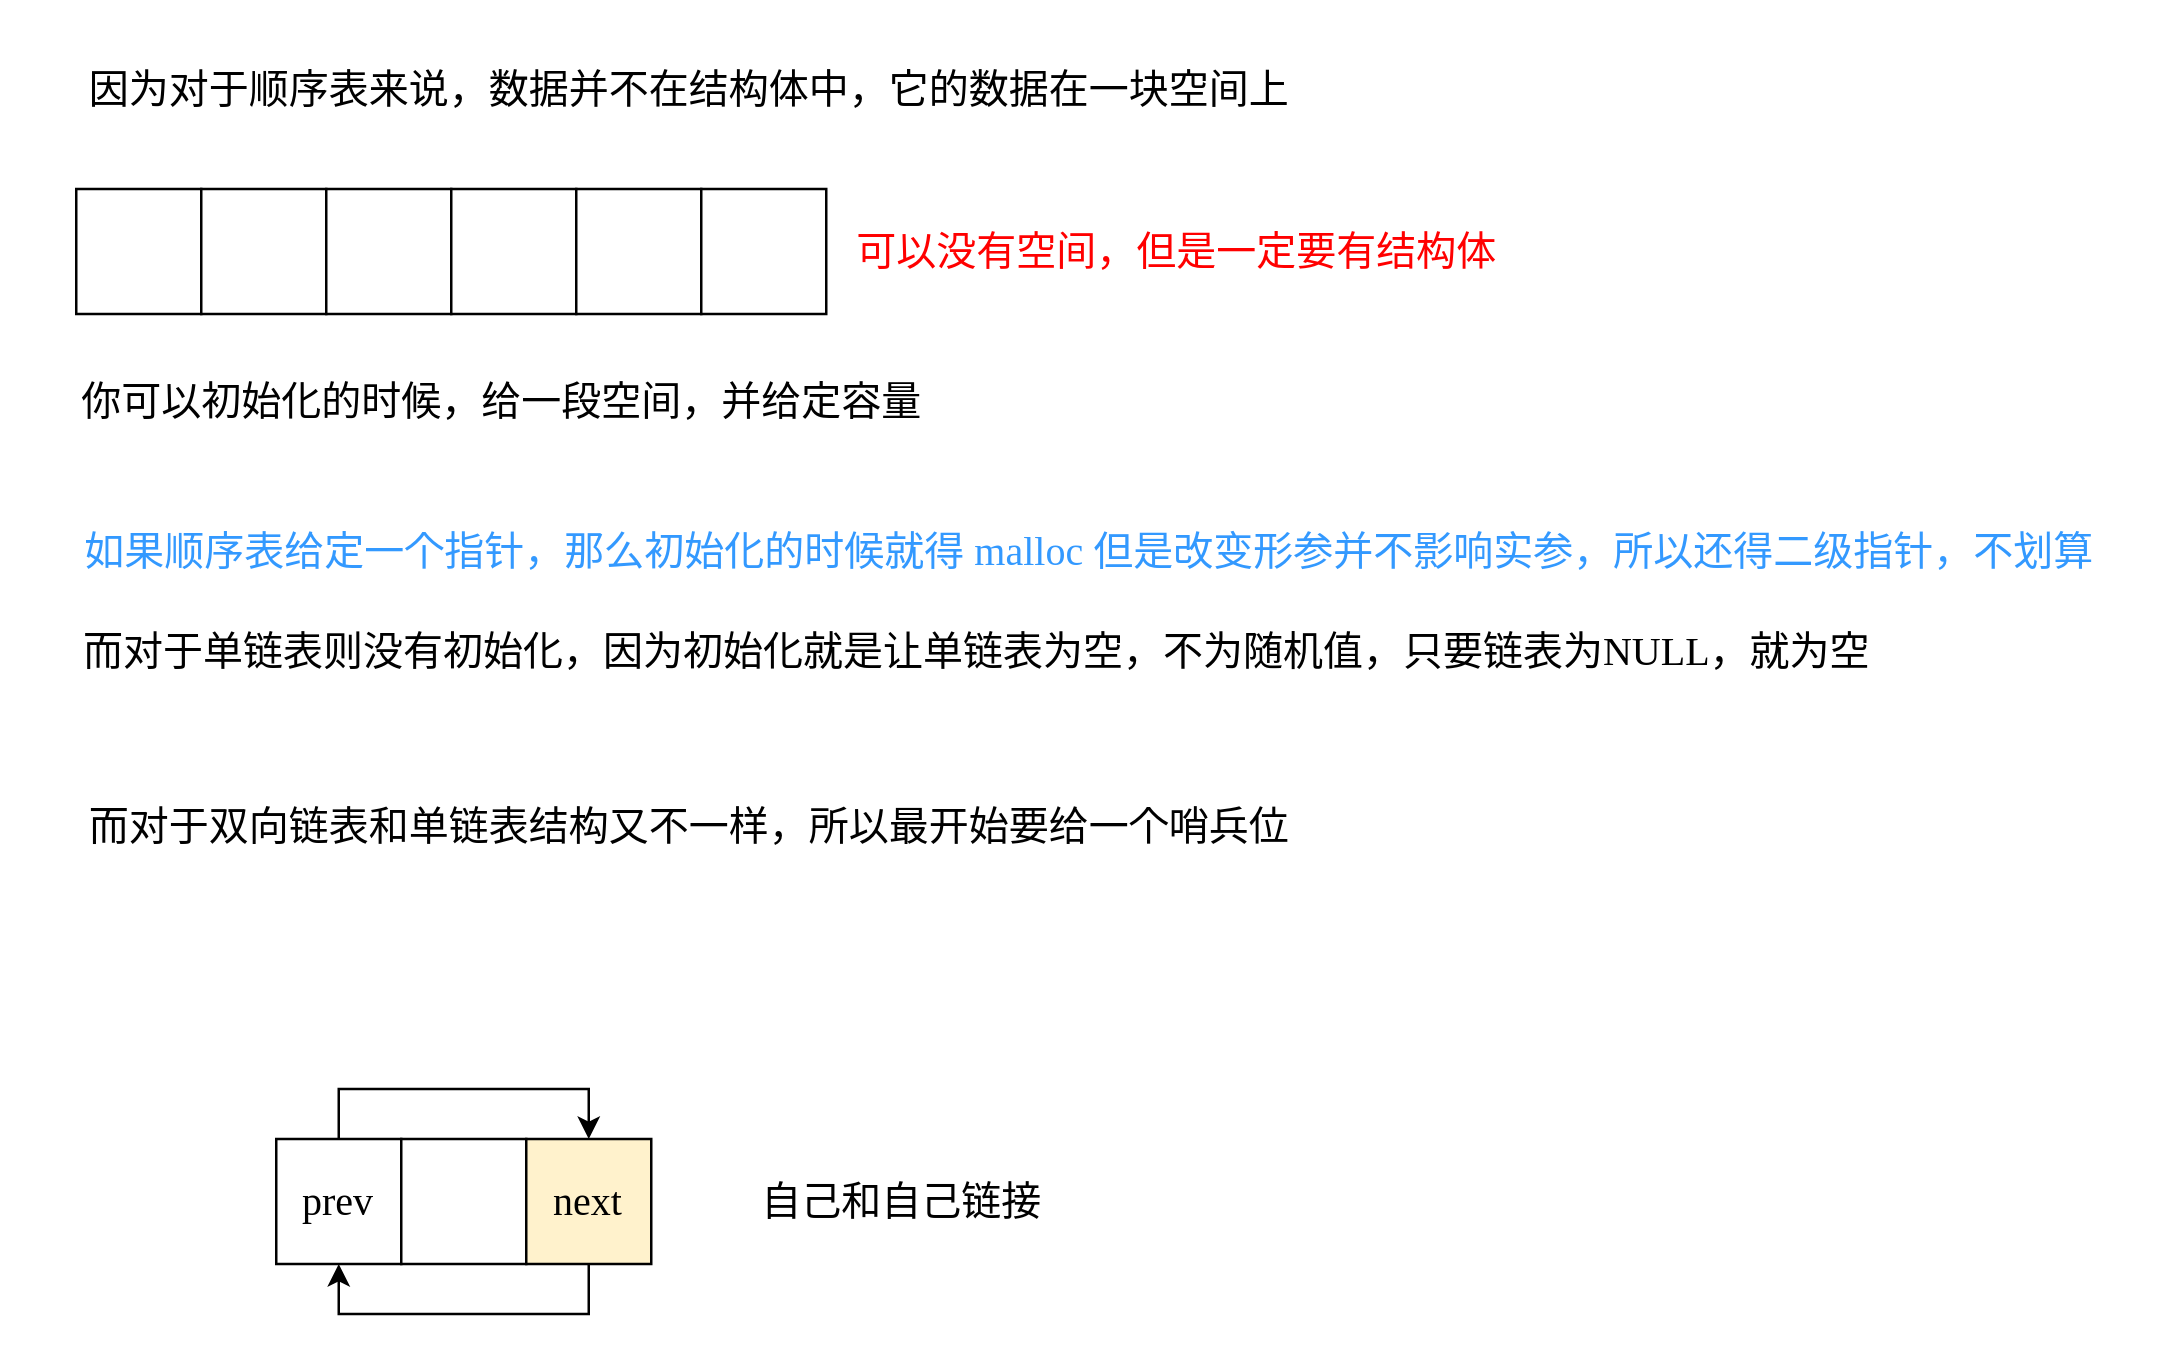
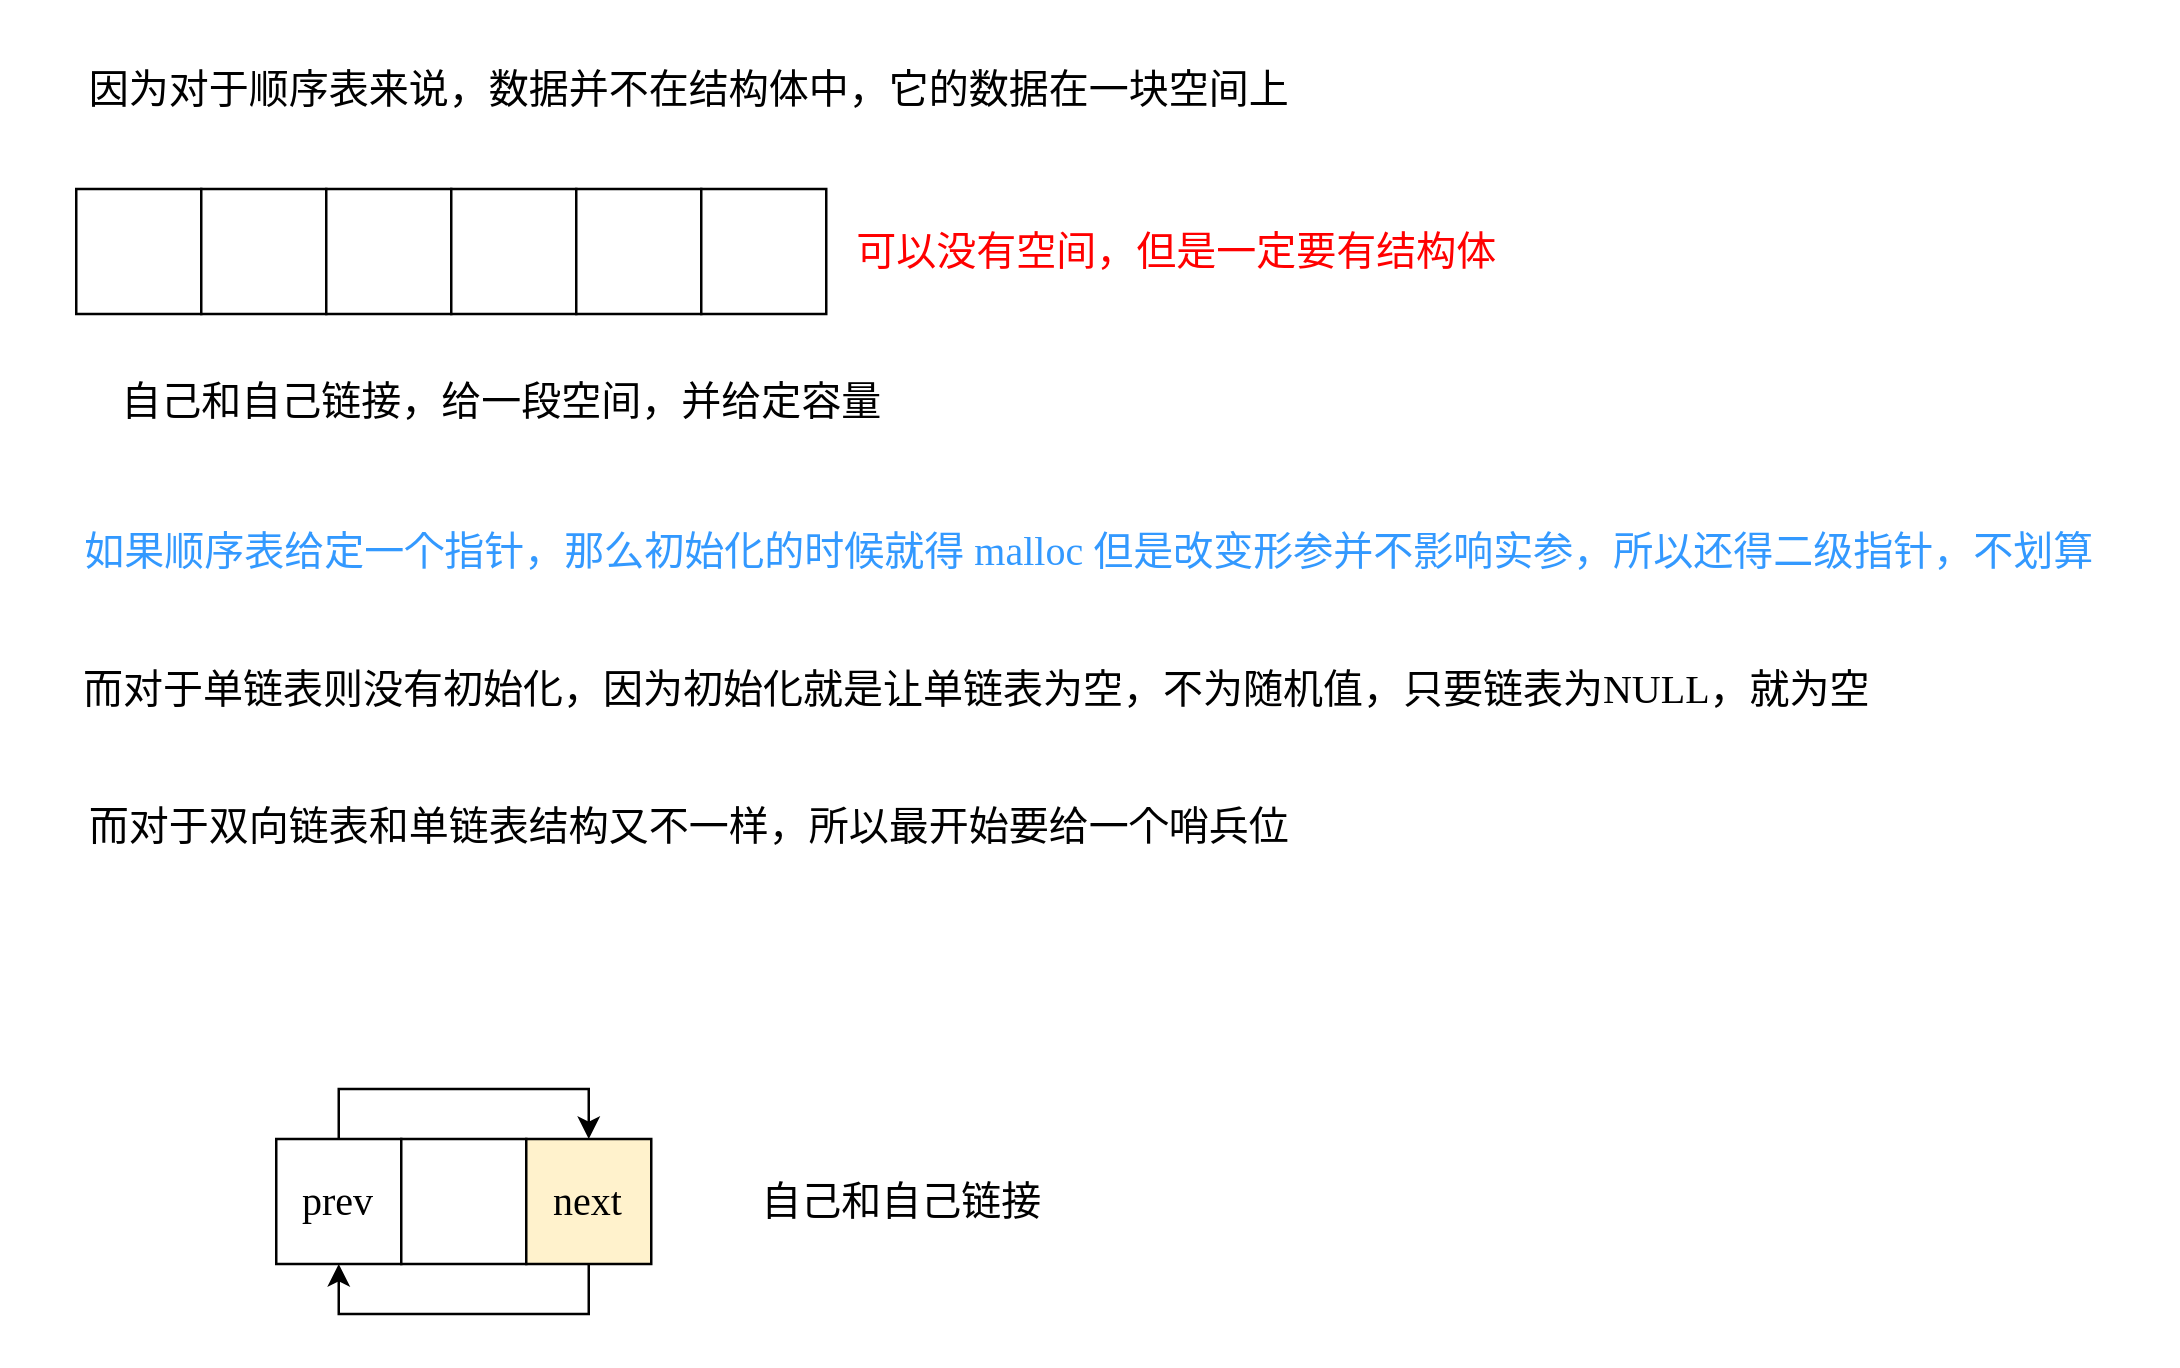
- <mxCell id="9" value="你可以初始化的时候，给一段空间，并给定容量" style="text;html=1;align=center;verticalAlign=middle;resizable=0;points=[];autosize=1;strokeColor=none;fillColor=none;fontSize=16;fontFamily=Comic Sans MS;" vertex="1" parent="1"><mxGeometry x="20" y="145" width="360" height="30" as="geometry" /></mxCell>
+ <mxCell id="9" value="自己和自己链接，给一段空间，并给定容量" style="text;html=1;align=center;verticalAlign=middle;resizable=0;points=[];autosize=1;strokeColor=none;fillColor=none;fontSize=16;fontFamily=Comic Sans MS;" vertex="1" parent="1"><mxGeometry x="20" y="145" width="360" height="30" as="geometry" /></mxCell>
- <mxCell id="12" value="&lt;font color=&quot;#000000&quot;&gt;而对于单链表则没有初始化，因为初始化就是让单链表为空，不为随机值，只要链表为NULL，就为空&lt;/font&gt;" style="text;html=1;align=center;verticalAlign=middle;resizable=0;points=[];autosize=1;strokeColor=none;fillColor=none;fontSize=16;fontFamily=Comic Sans MS;fontColor=#3399FF;" vertex="1" parent="1"><mxGeometry x="20" y="245" width="740" height="30" as="geometry" /></mxCell>
+ <mxCell id="12" value="&lt;font color=&quot;#000000&quot;&gt;而对于单链表则没有初始化，因为初始化就是让单链表为空，不为随机值，只要链表为NULL，就为空&lt;/font&gt;" style="text;html=1;align=center;verticalAlign=middle;resizable=0;points=[];autosize=1;strokeColor=none;fillColor=none;fontSize=16;fontFamily=Comic Sans MS;fontColor=#3399FF;" vertex="1" parent="1"><mxGeometry x="20" y="260" width="740" height="30" as="geometry" /></mxCell>
